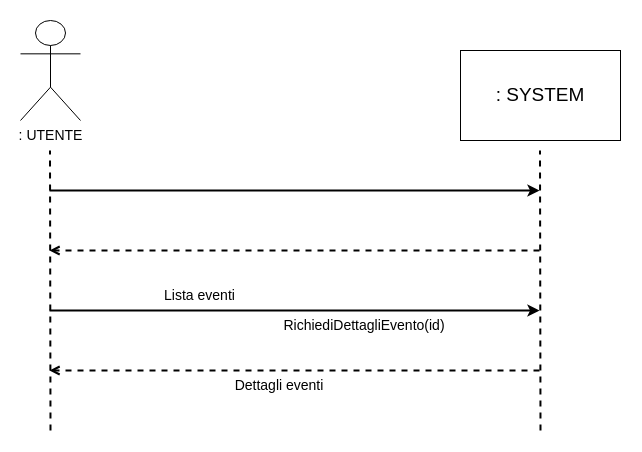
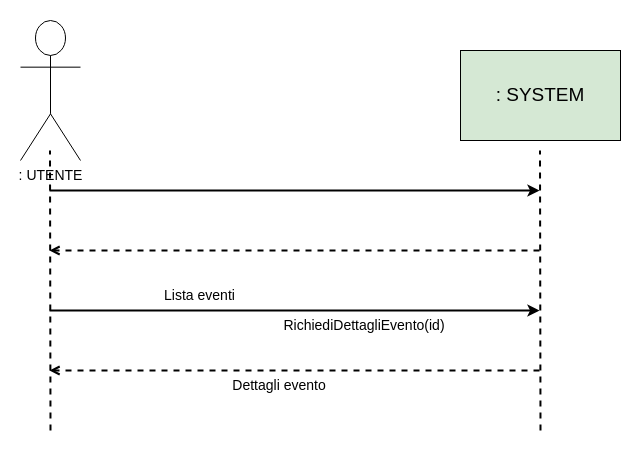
- <mxCell id="3" value="&lt;font style=&quot;font-size: 14px;&quot;&gt;: UTENTE&lt;/font&gt;" style="shape=umlActor;verticalLabelPosition=bottom;verticalAlign=top;html=1;outlineConnect=0;" parent="1" vertex="1"><mxGeometry x="20" y="20" width="60" height="100" as="geometry" /></mxCell>
+ <mxCell id="3" value="&lt;font style=&quot;font-size: 14px;&quot;&gt;: UTENTE&lt;/font&gt;" style="shape=umlActor;verticalLabelPosition=bottom;verticalAlign=top;html=1;outlineConnect=0;" parent="1" vertex="1"><mxGeometry x="20" y="20" width="60" height="140" as="geometry" /></mxCell>
- <mxCell id="2" value="&lt;font style=&quot;font-size: 19px;&quot;&gt;: SYSTEM&lt;/font&gt;" style="rounded=0;whiteSpace=wrap;html=1;" parent="1" vertex="1"><mxGeometry x="460" y="50" width="160" height="90" as="geometry" /></mxCell>
+ <mxCell id="2" value="&lt;font style=&quot;font-size: 19px;&quot;&gt;: SYSTEM&lt;/font&gt;" style="rounded=0;whiteSpace=wrap;html=1;fillColor=#d5e8d4;" parent="1" vertex="1"><mxGeometry x="460" y="50" width="160" height="90" as="geometry" /></mxCell>
- <mxCell id="11" value="Dettagli eventi" style="text;strokeColor=none;align=center;fillColor=none;html=1;verticalAlign=middle;whiteSpace=wrap;rounded=0;fontSize=14;" parent="1" vertex="1"><mxGeometry x="224" y="370" width="110" height="30" as="geometry" /></mxCell>
+ <mxCell id="11" value="Dettagli evento" style="text;strokeColor=none;align=center;fillColor=none;html=1;verticalAlign=middle;whiteSpace=wrap;rounded=0;fontSize=14;" parent="1" vertex="1"><mxGeometry x="224" y="370" width="110" height="30" as="geometry" /></mxCell>
